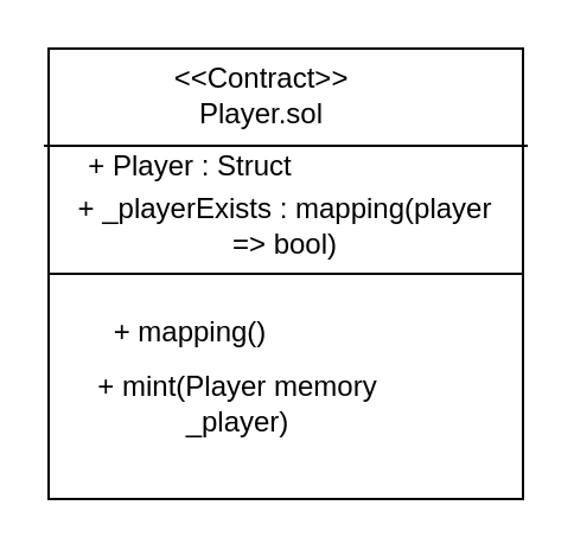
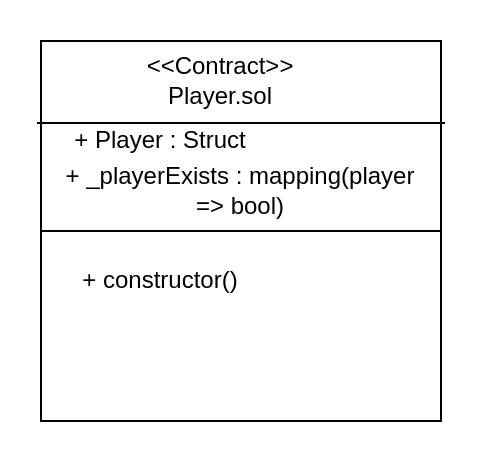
- <mxCell id="6" value="+ mapping()" style="text;html=1;strokeColor=none;fillColor=none;align=center;verticalAlign=middle;whiteSpace=wrap;rounded=0;" vertex="1" parent="1"><mxGeometry x="35" y="130" width="90" height="20" as="geometry" /></mxCell>
+ <mxCell id="6" value="+ constructor()" style="text;html=1;strokeColor=none;fillColor=none;align=center;verticalAlign=middle;whiteSpace=wrap;rounded=0;" vertex="1" parent="1"><mxGeometry x="35" y="130" width="90" height="20" as="geometry" /></mxCell>
- <mxCell id="7" value="+&amp;nbsp;mint(Player memory _player)" style="text;html=1;strokeColor=none;fillColor=none;align=center;verticalAlign=middle;whiteSpace=wrap;rounded=0;" vertex="1" parent="1"><mxGeometry x="20" y="150" width="160" height="40" as="geometry" /></mxCell>
